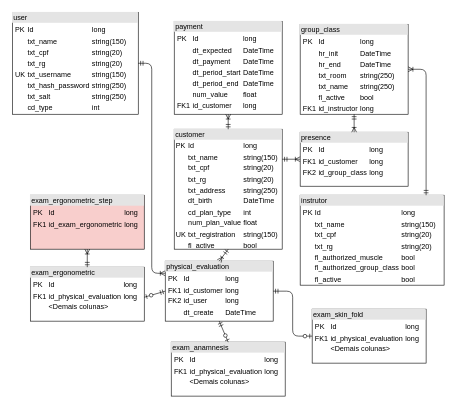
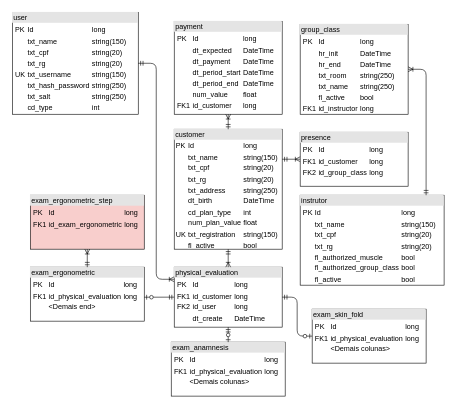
- <mxCell id="20" value="" style="fontSize=12;html=1;endArrow=ERoneToMany;startArrow=ERmandOne;exitX=0.5;exitY=1;exitDx=0;exitDy=0;entryX=0.5;entryY=0;entryDx=0;entryDy=0;" edge="1" parent="1" source="11" target="7"><mxGeometry width="100" height="100" relative="1" as="geometry"><mxPoint x="620" y="190" as="sourcePoint" /><mxPoint x="620" y="220" as="targetPoint" /></mxGeometry></mxCell>
- <mxCell id="4" value="&lt;div style=&quot;box-sizing: border-box ; width: 100% ; background: #e4e4e4 ; padding: 2px&quot;&gt;exam_ergonometric&lt;/div&gt;&lt;table style=&quot;width: 100% ; font-size: 1em&quot; cellpadding=&quot;2&quot; cellspacing=&quot;0&quot;&gt;&lt;tbody&gt;&lt;tr&gt;&lt;td&gt;&lt;table&gt;&lt;tbody&gt;&lt;tr&gt;&lt;td&gt;PK&lt;/td&gt;&lt;td&gt;Id&lt;/td&gt;&lt;td&gt;long&lt;/td&gt;&lt;/tr&gt;&lt;tr&gt;&lt;td&gt;FK1&lt;/td&gt;&lt;td&gt;id_physical_evaluation&lt;br&gt;&lt;/td&gt;&lt;td&gt;long&lt;/td&gt;&lt;/tr&gt;&lt;tr&gt;&lt;td&gt;&lt;br&gt;&lt;/td&gt;&lt;td&gt;&amp;lt;Demais colunas&amp;gt;&lt;/td&gt;&lt;td&gt;&lt;br&gt;&lt;/td&gt;&lt;/tr&gt;&lt;/tbody&gt;&lt;/table&gt;&lt;/td&gt;&lt;td&gt;&lt;/td&gt;&lt;/tr&gt;&lt;/tbody&gt;&lt;/table&gt;" style="verticalAlign=top;align=left;overflow=fill;html=1;" parent="1" vertex="1"><mxGeometry x="50" y="445" width="190" height="90" as="geometry" /></mxCell>
+ <mxCell id="4" value="&lt;div style=&quot;box-sizing: border-box ; width: 100% ; background: #e4e4e4 ; padding: 2px&quot;&gt;exam_ergonometric&lt;/div&gt;&lt;table style=&quot;width: 100% ; font-size: 1em&quot; cellpadding=&quot;2&quot; cellspacing=&quot;0&quot;&gt;&lt;tbody&gt;&lt;tr&gt;&lt;td&gt;&lt;table&gt;&lt;tbody&gt;&lt;tr&gt;&lt;td&gt;PK&lt;/td&gt;&lt;td&gt;Id&lt;/td&gt;&lt;td&gt;long&lt;/td&gt;&lt;/tr&gt;&lt;tr&gt;&lt;td&gt;FK1&lt;/td&gt;&lt;td&gt;id_physical_evaluation&lt;br&gt;&lt;/td&gt;&lt;td&gt;long&lt;/td&gt;&lt;/tr&gt;&lt;tr&gt;&lt;td&gt;&lt;br&gt;&lt;/td&gt;&lt;td&gt;&amp;lt;Demais end&amp;gt;&lt;/td&gt;&lt;td&gt;&lt;br&gt;&lt;/td&gt;&lt;/tr&gt;&lt;/tbody&gt;&lt;/table&gt;&lt;/td&gt;&lt;td&gt;&lt;/td&gt;&lt;/tr&gt;&lt;/tbody&gt;&lt;/table&gt;" style="verticalAlign=top;align=left;overflow=fill;html=1;" parent="1" vertex="1"><mxGeometry x="50" y="445" width="190" height="90" as="geometry" /></mxCell>
- <mxCell id="12" value="&lt;div style=&quot;box-sizing: border-box ; width: 100% ; background: #e4e4e4 ; padding: 2px&quot;&gt;physical_evaluation&lt;/div&gt;&lt;table style=&quot;width: 100% ; font-size: 1em&quot; cellpadding=&quot;2&quot; cellspacing=&quot;0&quot;&gt;&lt;tbody&gt;&lt;tr&gt;&lt;td&gt;&lt;table&gt;&lt;tbody&gt;&lt;tr&gt;&lt;td&gt;PK&lt;/td&gt;&lt;td&gt;Id&lt;/td&gt;&lt;td&gt;long&lt;/td&gt;&lt;/tr&gt;&lt;tr&gt;&lt;td&gt;FK1&lt;/td&gt;&lt;td&gt;id_customer&lt;br&gt;&lt;/td&gt;&lt;td&gt;long&lt;/td&gt;&lt;/tr&gt;&lt;tr&gt;&lt;td&gt;FK2&lt;/td&gt;&lt;td&gt;id_user&lt;br&gt;&lt;/td&gt;&lt;td&gt;long&lt;/td&gt;&lt;/tr&gt;&lt;tr&gt;&lt;td&gt;&lt;br&gt;&lt;/td&gt;&lt;td&gt;dt_create&lt;/td&gt;&lt;td&gt;DateTime&lt;/td&gt;&lt;/tr&gt;&lt;/tbody&gt;&lt;/table&gt;&lt;/td&gt;&lt;td&gt;&lt;/td&gt;&lt;/tr&gt;&lt;/tbody&gt;&lt;/table&gt;" style="verticalAlign=top;align=left;overflow=fill;html=1;" parent="1" vertex="1"><mxGeometry x="275" y="435" width="180" height="100" as="geometry" /></mxCell>
+ <mxCell id="12" value="&lt;div style=&quot;box-sizing: border-box ; width: 100% ; background: #e4e4e4 ; padding: 2px&quot;&gt;physical_evaluation&lt;/div&gt;&lt;table style=&quot;width: 100% ; font-size: 1em&quot; cellpadding=&quot;2&quot; cellspacing=&quot;0&quot;&gt;&lt;tbody&gt;&lt;tr&gt;&lt;td&gt;&lt;table&gt;&lt;tbody&gt;&lt;tr&gt;&lt;td&gt;PK&lt;/td&gt;&lt;td&gt;Id&lt;/td&gt;&lt;td&gt;long&lt;/td&gt;&lt;/tr&gt;&lt;tr&gt;&lt;td&gt;FK1&lt;/td&gt;&lt;td&gt;id_customer&lt;br&gt;&lt;/td&gt;&lt;td&gt;long&lt;/td&gt;&lt;/tr&gt;&lt;tr&gt;&lt;td&gt;FK2&lt;/td&gt;&lt;td&gt;id_user&lt;br&gt;&lt;/td&gt;&lt;td&gt;long&lt;/td&gt;&lt;/tr&gt;&lt;tr&gt;&lt;td&gt;&lt;br&gt;&lt;/td&gt;&lt;td&gt;dt_create&lt;/td&gt;&lt;td&gt;DateTime&lt;/td&gt;&lt;/tr&gt;&lt;/tbody&gt;&lt;/table&gt;&lt;/td&gt;&lt;td&gt;&lt;/td&gt;&lt;/tr&gt;&lt;/tbody&gt;&lt;/table&gt;" style="verticalAlign=top;align=left;overflow=fill;html=1;" parent="1" vertex="1"><mxGeometry x="290" y="445" width="180" height="100" as="geometry" /></mxCell>
